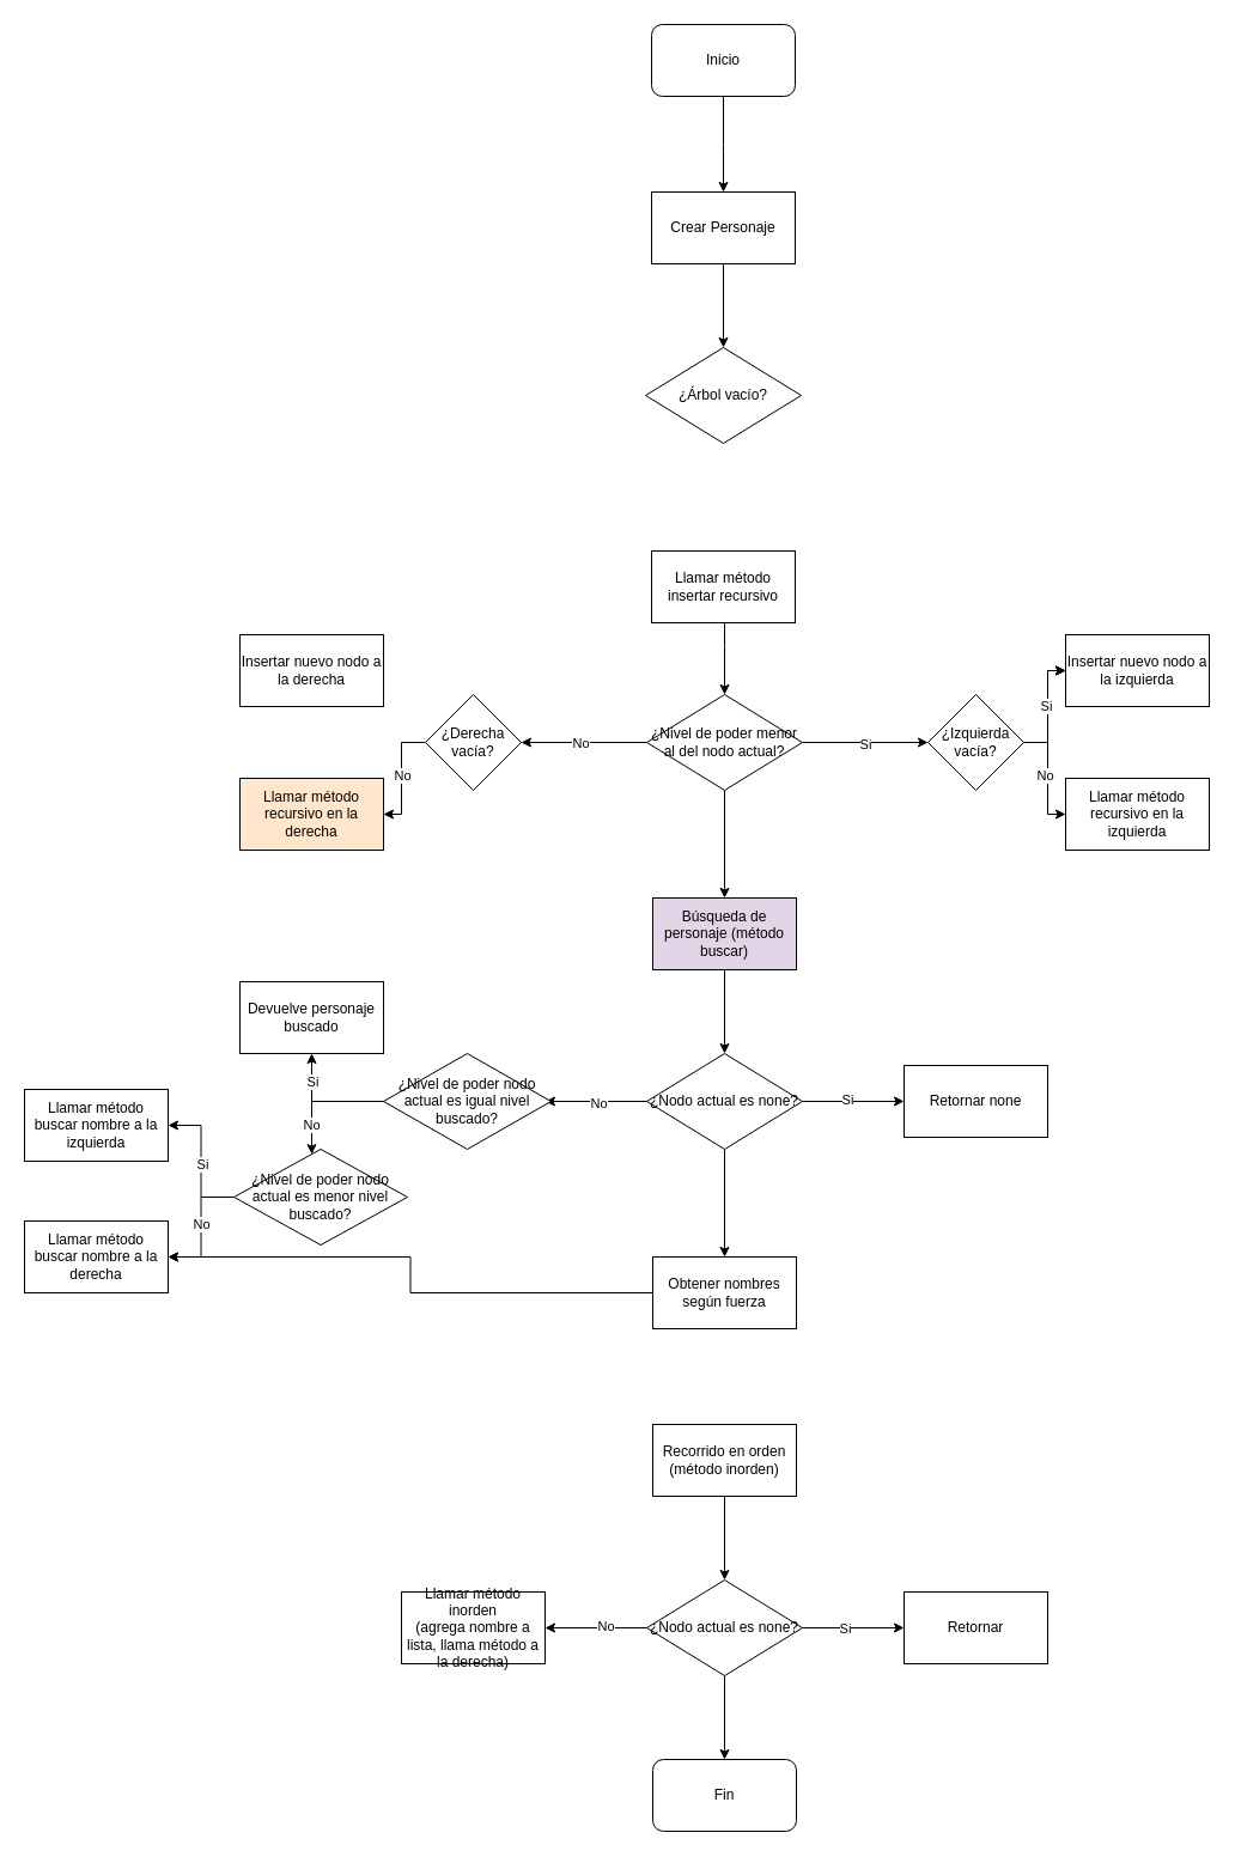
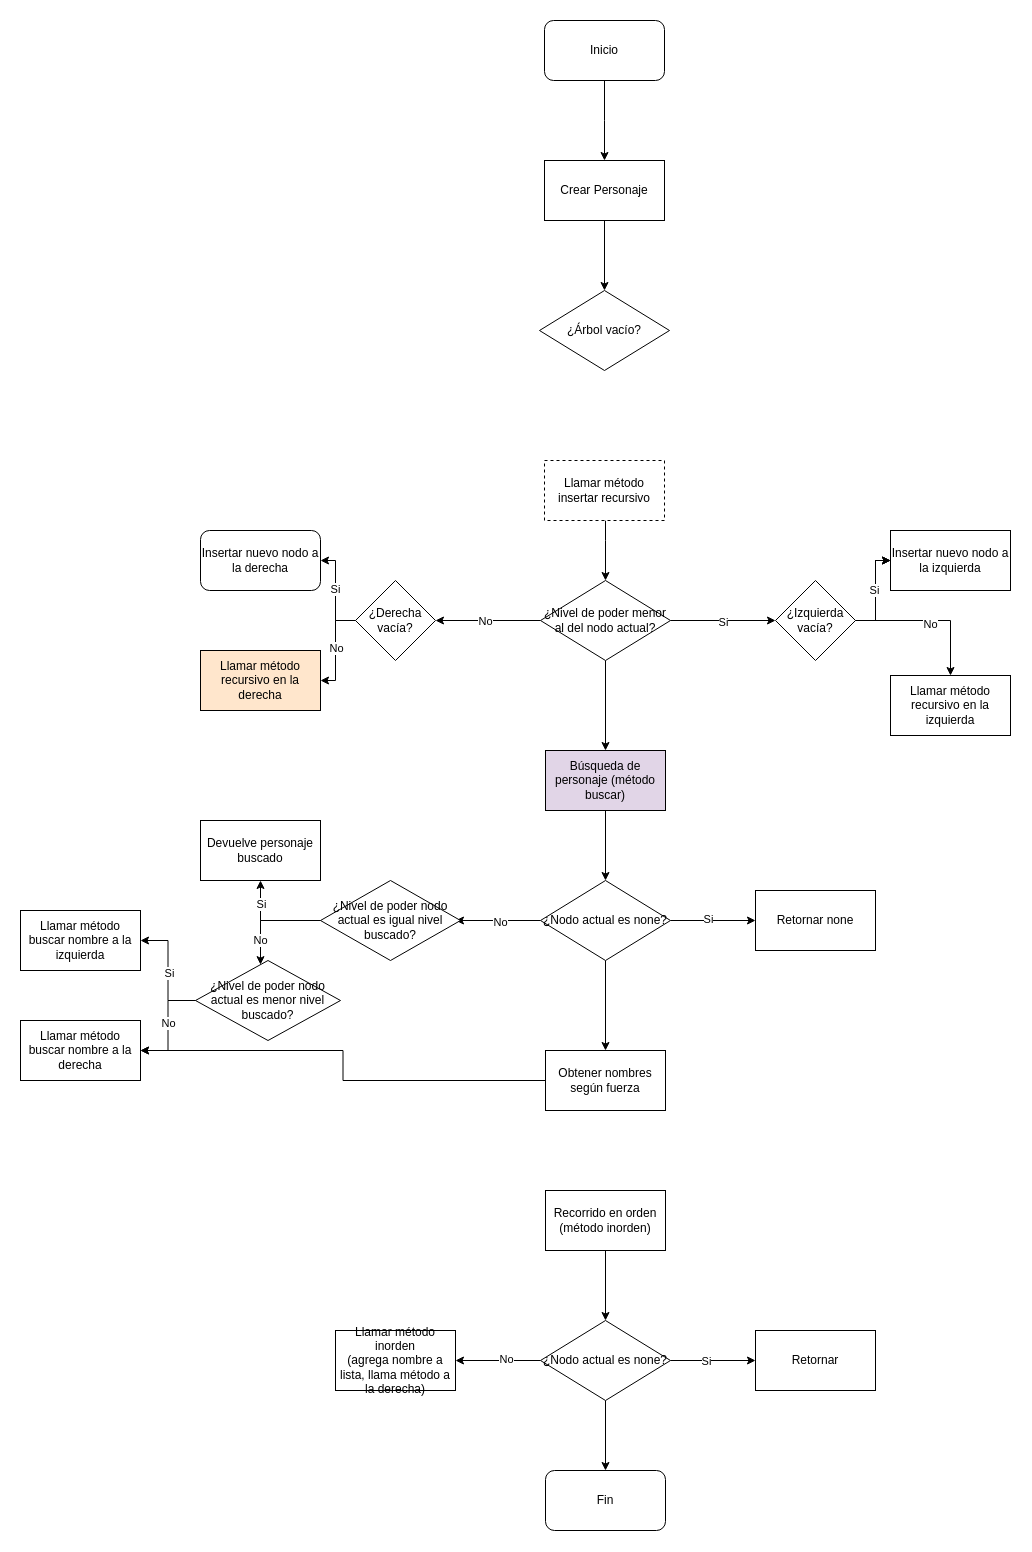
- <mxCell id="8" value="Llamar método insertar recursivo" style="whiteSpace=wrap;html=1;rounded=0;" vertex="1" parent="1"><mxGeometry x="544" y="460" width="120" height="60" as="geometry" /></mxCell>
+ <mxCell id="8" value="Llamar método insertar recursivo" style="whiteSpace=wrap;html=1;rounded=0;dashed=1;" vertex="1" parent="1"><mxGeometry x="544" y="460" width="120" height="60" as="geometry" /></mxCell>
- <mxCell id="29" value="Insertar nuevo nodo a la derecha" style="whiteSpace=wrap;html=1;rounded=0;" vertex="1" parent="1"><mxGeometry x="200" y="530" width="120" height="60" as="geometry" /></mxCell>
+ <mxCell id="29" value="Insertar nuevo nodo a la derecha" style="whiteSpace=wrap;html=1;rounded=1;" vertex="1" parent="1"><mxGeometry x="200" y="530" width="120" height="60" as="geometry" /></mxCell>
+ <mxCell id="22" value="" style="edgeStyle=orthogonalEdgeStyle;rounded=0;orthogonalLoop=1;jettySize=auto;html=1;" edge="1" parent="1" source="26" target="29"><mxGeometry relative="1" as="geometry" /></mxCell>
+ <mxCell id="23" value="Si" style="edgeLabel;html=1;align=center;verticalAlign=middle;resizable=0;points=[];" vertex="1" connectable="0" parent="22"><mxGeometry x="0.095" y="1" relative="1" as="geometry"><mxPoint as="offset" /></mxGeometry></mxCell>
- <mxCell id="28" value="Llamar método recursivo en la izquierda" style="whiteSpace=wrap;html=1;rounded=0;" vertex="1" parent="1"><mxGeometry x="890" y="650" width="120" height="60" as="geometry" /></mxCell>
+ <mxCell id="28" value="Llamar método recursivo en la izquierda" style="whiteSpace=wrap;html=1;rounded=0;" vertex="1" parent="1"><mxGeometry x="890" y="675" width="120" height="60" as="geometry" /></mxCell>
